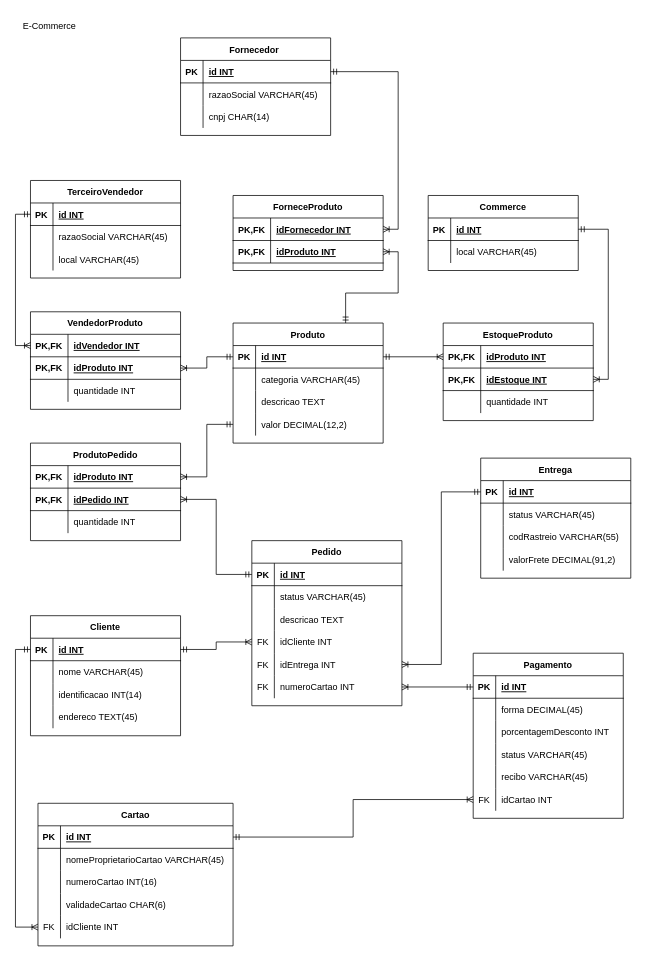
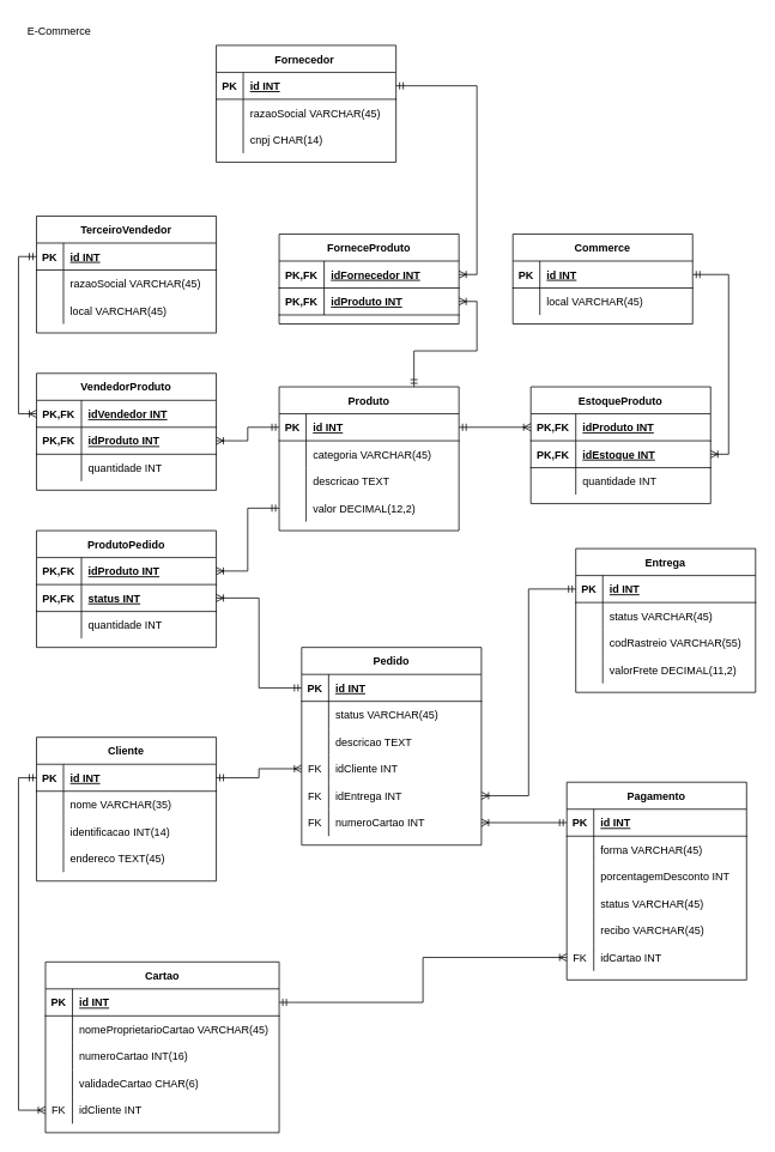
- <mxCell id="76" value="idPedido INT" style="shape=partialRectangle;connectable=0;fillColor=none;top=0;left=0;bottom=0;right=0;align=left;spacingLeft=6;fontStyle=5;overflow=hidden;" vertex="1" parent="74"><mxGeometry x="50" width="150" height="30" as="geometry"><mxRectangle width="150" height="30" as="alternateBounds" /></mxGeometry></mxCell>
+ <mxCell id="76" value="status INT" style="shape=partialRectangle;connectable=0;fillColor=none;top=0;left=0;bottom=0;right=0;align=left;spacingLeft=6;fontStyle=5;overflow=hidden;" vertex="1" parent="74"><mxGeometry x="50" width="150" height="30" as="geometry"><mxRectangle width="150" height="30" as="alternateBounds" /></mxGeometry></mxCell>
- <mxCell id="133" value="valorFrete DECIMAL(91,2)" style="shape=partialRectangle;connectable=0;fillColor=none;top=0;left=0;bottom=0;right=0;align=left;spacingLeft=6;overflow=hidden;" vertex="1" parent="131"><mxGeometry x="30" width="170" height="30" as="geometry"><mxRectangle width="170" height="30" as="alternateBounds" /></mxGeometry></mxCell>
+ <mxCell id="133" value="valorFrete DECIMAL(11,2)" style="shape=partialRectangle;connectable=0;fillColor=none;top=0;left=0;bottom=0;right=0;align=left;spacingLeft=6;overflow=hidden;" vertex="1" parent="131"><mxGeometry x="30" width="170" height="30" as="geometry"><mxRectangle width="170" height="30" as="alternateBounds" /></mxGeometry></mxCell>
- <mxCell id="105" value="nome VARCHAR(45)" style="shape=partialRectangle;connectable=0;fillColor=none;top=0;left=0;bottom=0;right=0;align=left;spacingLeft=6;overflow=hidden;" vertex="1" parent="103"><mxGeometry x="30" width="170" height="30" as="geometry"><mxRectangle width="170" height="30" as="alternateBounds" /></mxGeometry></mxCell>
+ <mxCell id="105" value="nome VARCHAR(35)" style="shape=partialRectangle;connectable=0;fillColor=none;top=0;left=0;bottom=0;right=0;align=left;spacingLeft=6;overflow=hidden;" vertex="1" parent="103"><mxGeometry x="30" width="170" height="30" as="geometry"><mxRectangle width="170" height="30" as="alternateBounds" /></mxGeometry></mxCell>
- <mxCell id="158" value="forma DECIMAL(45)" style="shape=partialRectangle;connectable=0;fillColor=none;top=0;left=0;bottom=0;right=0;align=left;spacingLeft=6;overflow=hidden;" vertex="1" parent="156"><mxGeometry x="30" width="170" height="30" as="geometry"><mxRectangle width="170" height="30" as="alternateBounds" /></mxGeometry></mxCell>
+ <mxCell id="158" value="forma VARCHAR(45)" style="shape=partialRectangle;connectable=0;fillColor=none;top=0;left=0;bottom=0;right=0;align=left;spacingLeft=6;overflow=hidden;" vertex="1" parent="156"><mxGeometry x="30" width="170" height="30" as="geometry"><mxRectangle width="170" height="30" as="alternateBounds" /></mxGeometry></mxCell>
